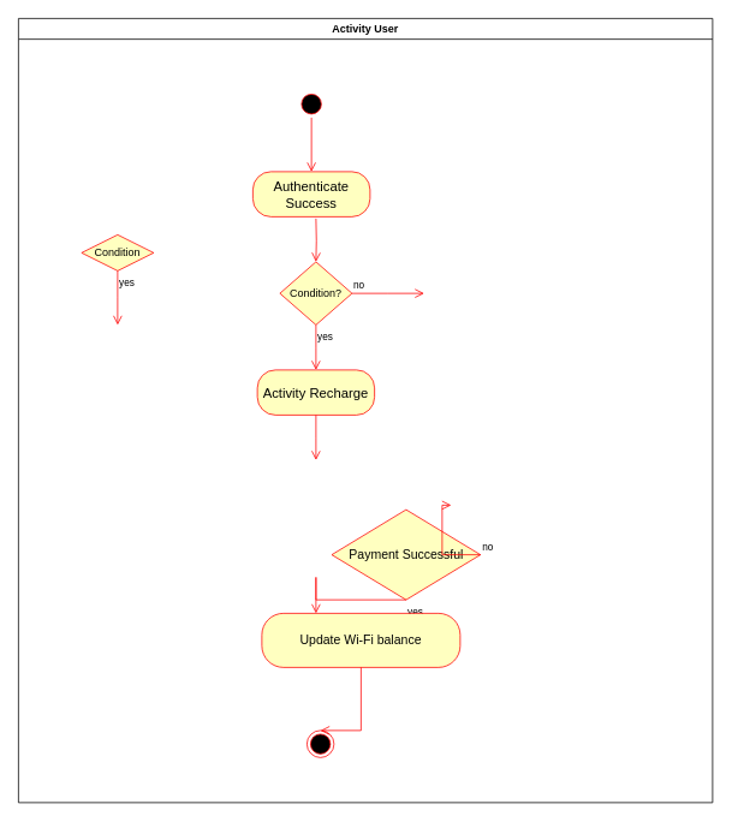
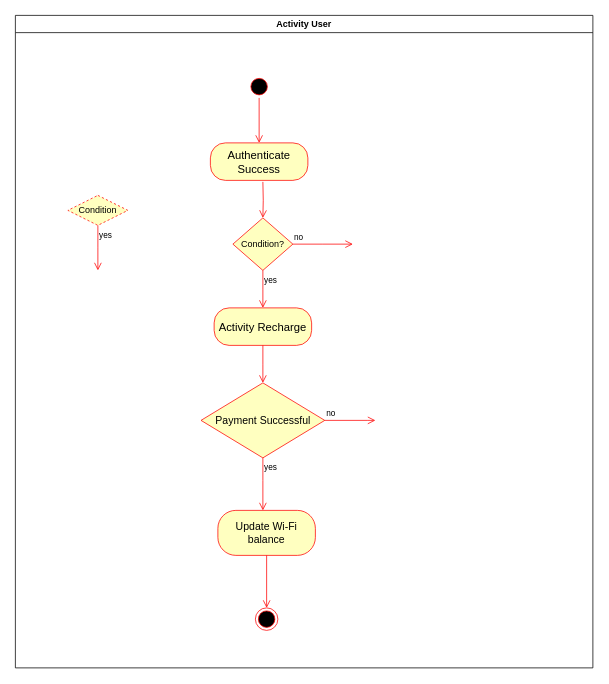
- <mxCell id="11" value="Condition" style="rhombus;whiteSpace=wrap;html=1;fontColor=#000000;fillColor=#ffffc0;strokeColor=#ff0000;" vertex="1" parent="2"><mxGeometry x="70" y="240" width="80" height="40" as="geometry" /></mxCell>
+ <mxCell id="11" value="Condition" style="rhombus;whiteSpace=wrap;html=1;fontColor=#000000;fillColor=#ffffc0;strokeColor=#ff0000;dashed=1;" vertex="1" parent="2"><mxGeometry x="70" y="240" width="80" height="40" as="geometry" /></mxCell>
- <mxCell id="14" value="&lt;font style=&quot;font-size: 14px;&quot;&gt;Payment Successful&lt;/font&gt;" style="rhombus;whiteSpace=wrap;html=1;fontColor=#000000;fillColor=#ffffc0;strokeColor=#ff0000;" vertex="1" parent="2"><mxGeometry x="347.5" y="545" width="165" height="100" as="geometry" /></mxCell>
+ <mxCell id="14" value="&lt;font style=&quot;font-size: 14px;&quot;&gt;Payment Successful&lt;/font&gt;" style="rhombus;whiteSpace=wrap;html=1;fontColor=#000000;fillColor=#ffffc0;strokeColor=#ff0000;" vertex="1" parent="2"><mxGeometry x="247.5" y="490" width="165" height="100" as="geometry" /></mxCell>
- <mxCell id="17" value="&lt;font style=&quot;font-size: 14px;&quot;&gt;Update Wi-Fi balance&lt;/font&gt;" style="rounded=1;whiteSpace=wrap;html=1;arcSize=40;fontColor=#000000;fillColor=#ffffc0;strokeColor=#ff0000;" vertex="1" parent="2"><mxGeometry x="270" y="660" width="220" height="60" as="geometry" /></mxCell>
+ <mxCell id="17" value="&lt;font style=&quot;font-size: 14px;&quot;&gt;Update Wi-Fi balance&lt;/font&gt;" style="rounded=1;whiteSpace=wrap;html=1;arcSize=40;fontColor=#000000;fillColor=#ffffc0;strokeColor=#ff0000;" vertex="1" parent="2"><mxGeometry x="270" y="660" width="130" height="60" as="geometry" /></mxCell>
